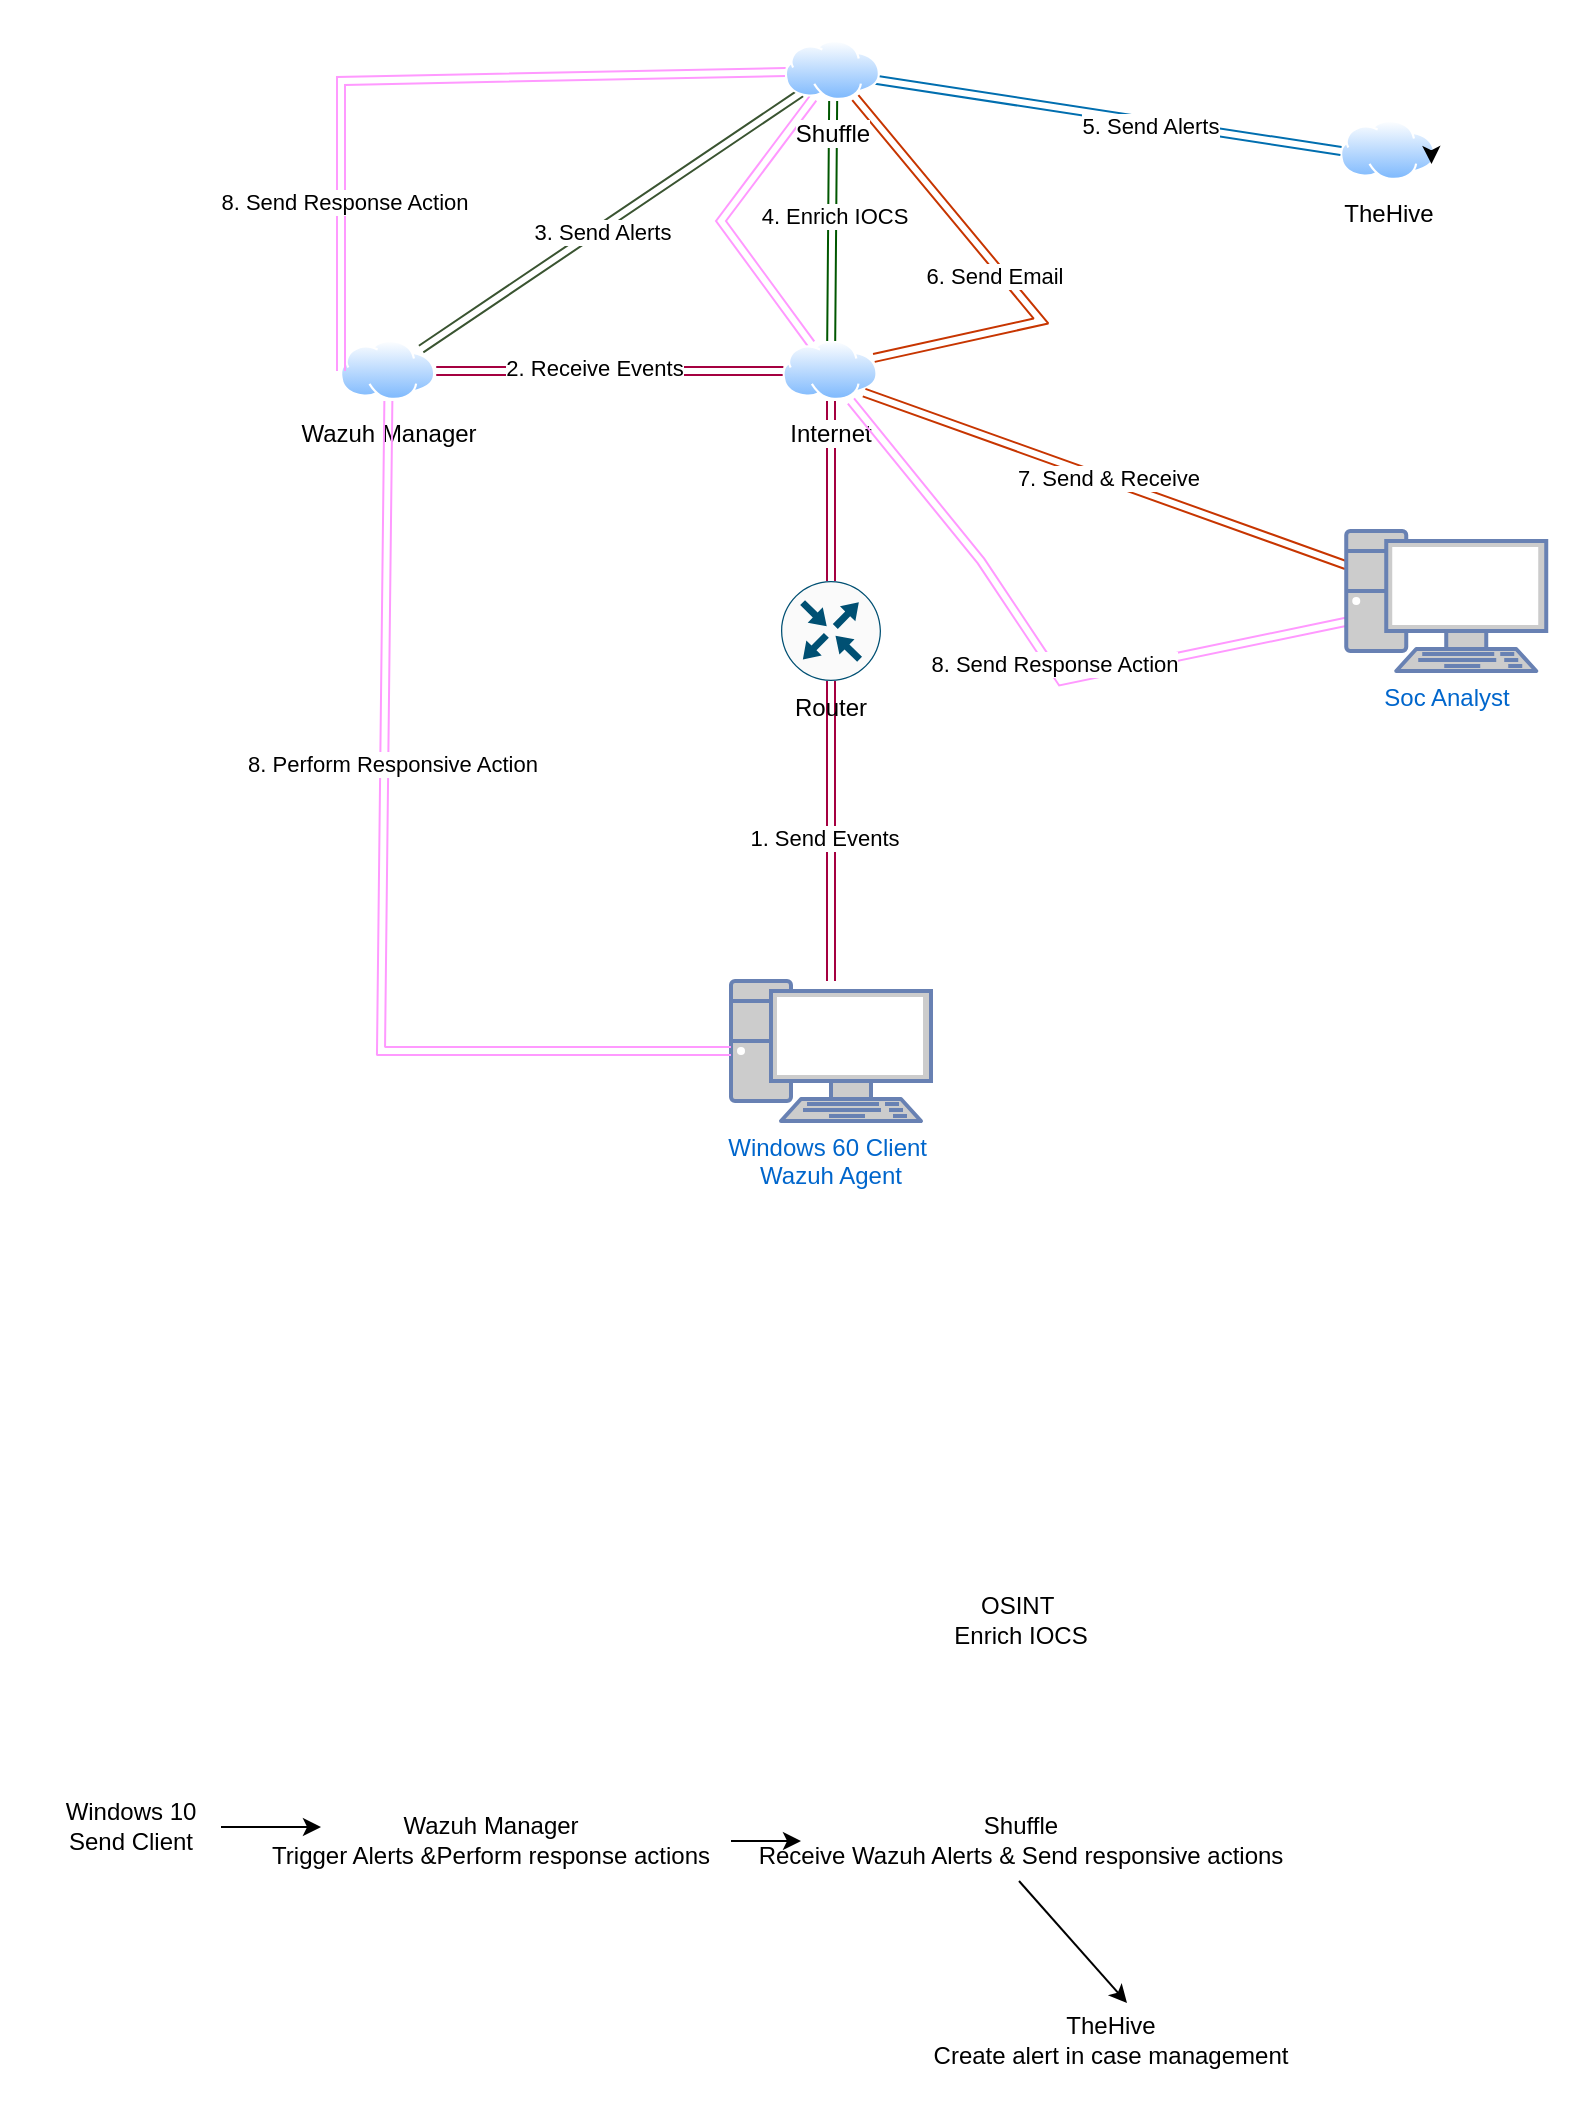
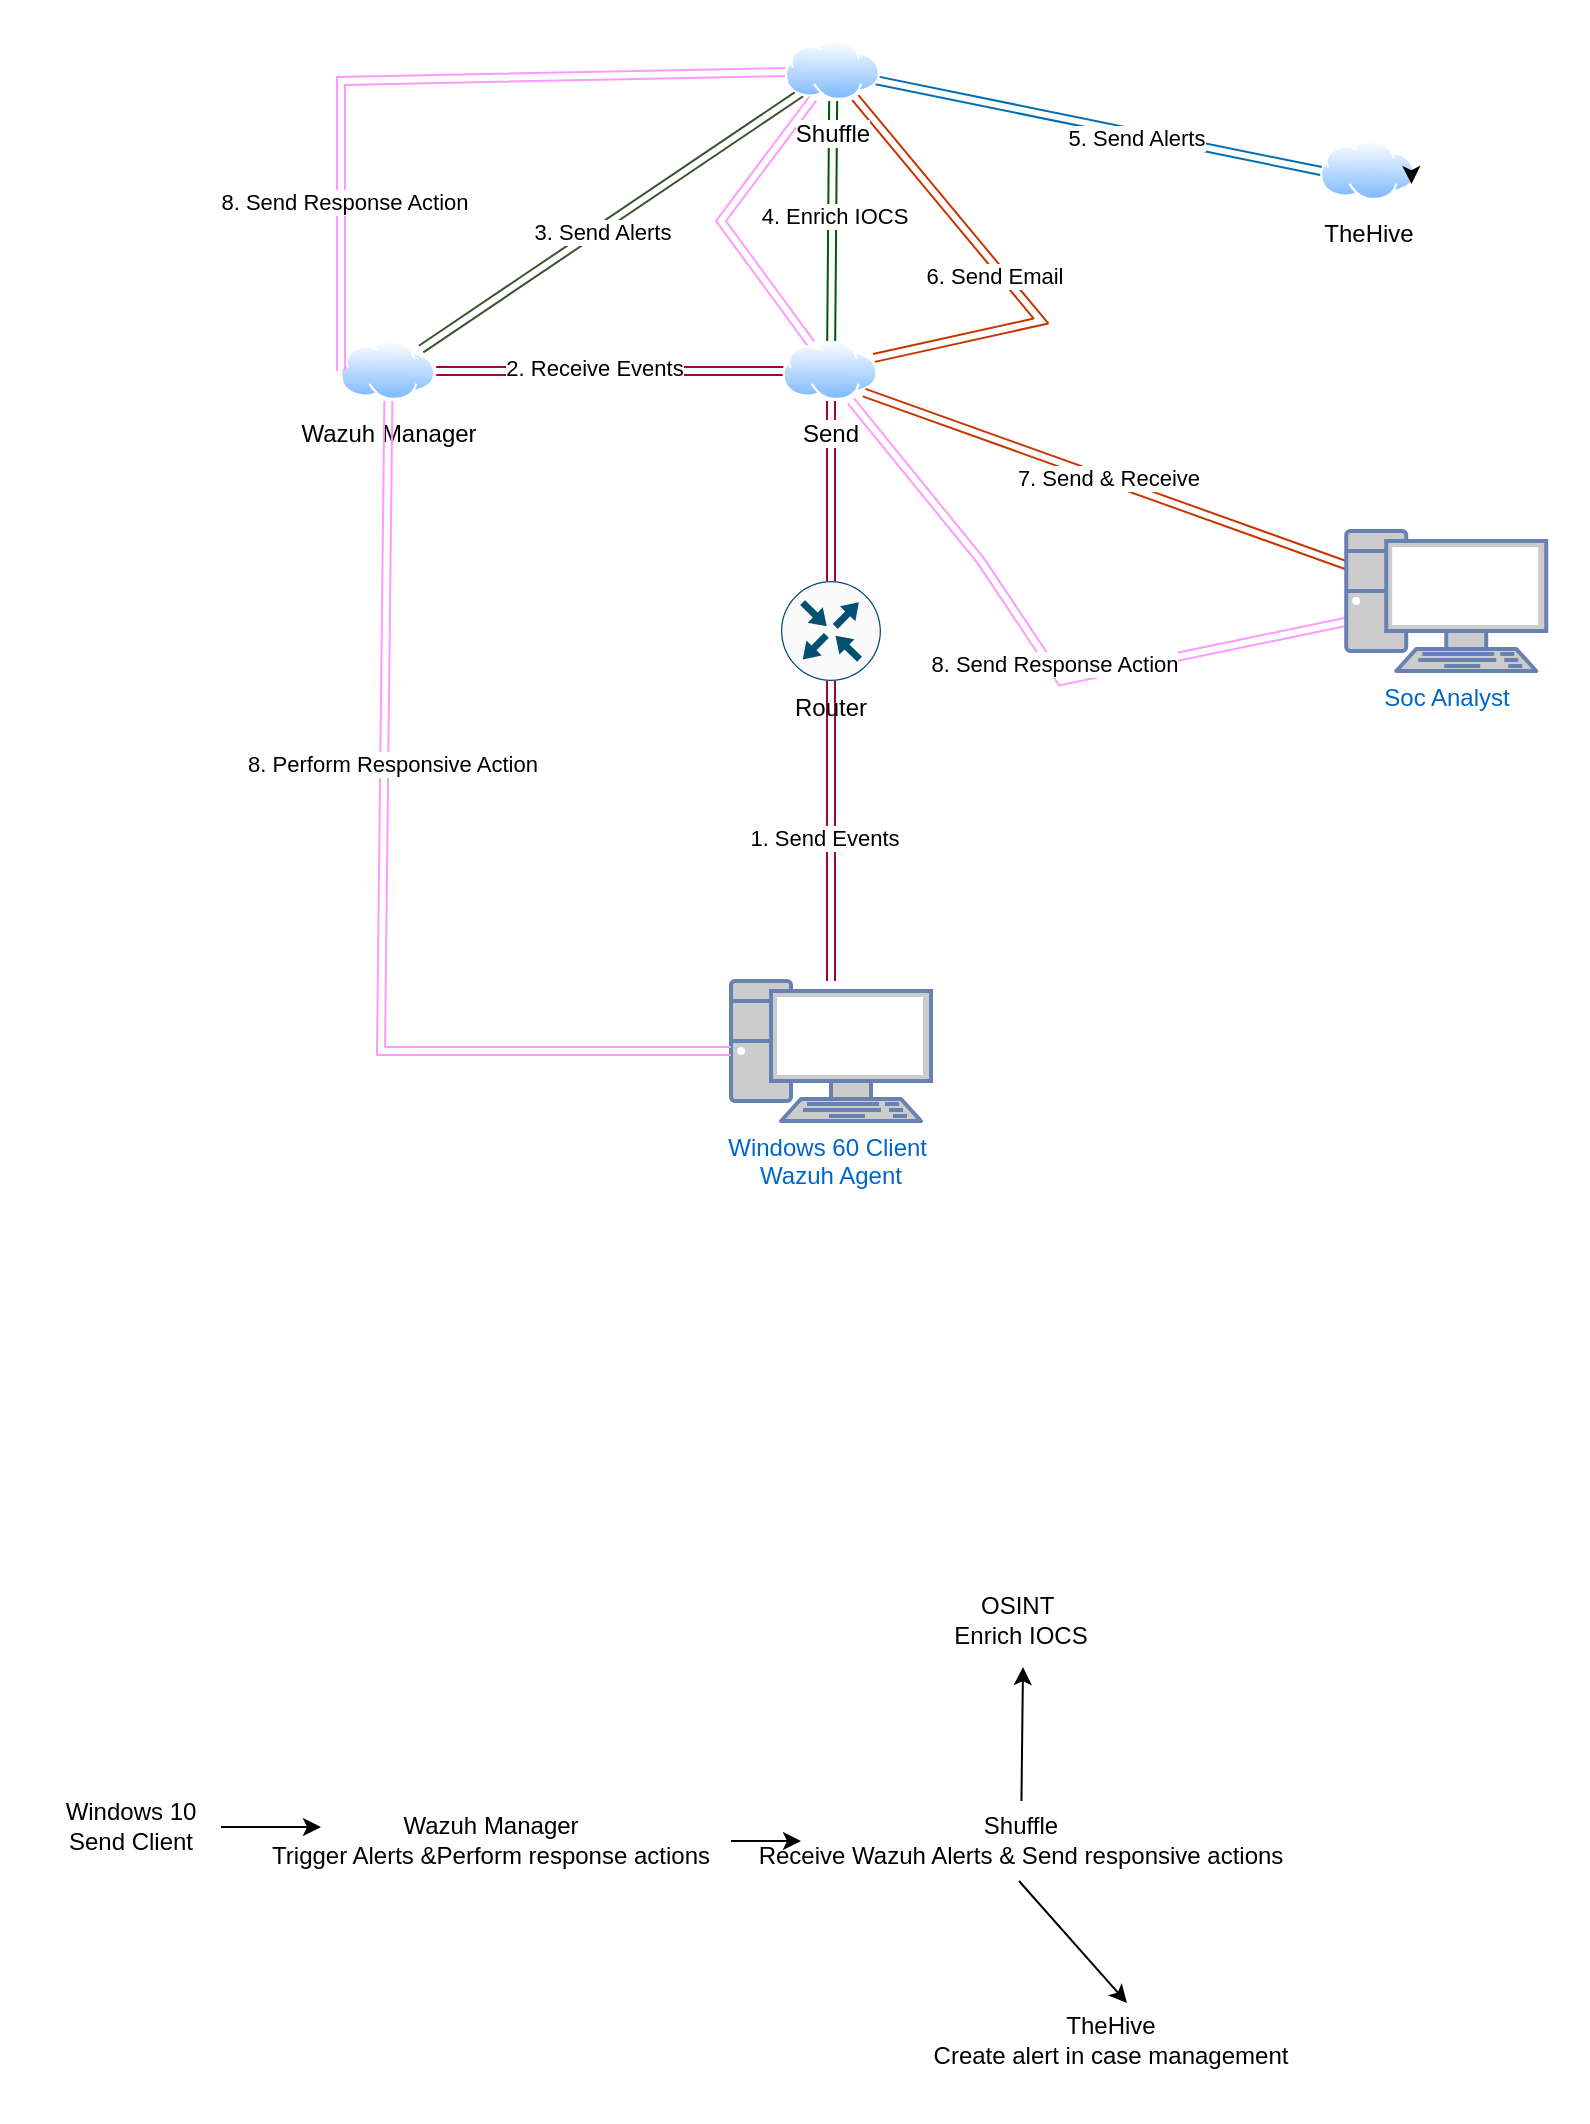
- <mxCell id="14" value="TheHive" style="image;aspect=fixed;perimeter=ellipsePerimeter;html=1;align=center;shadow=0;dashed=0;spacingTop=3;image=img/lib/active_directory/internet_cloud.svg;" vertex="1" parent="1"><mxGeometry x="670" y="60" width="47.62" height="30" as="geometry" /></mxCell>
+ <mxCell id="14" value="TheHive" style="image;aspect=fixed;perimeter=ellipsePerimeter;html=1;align=center;shadow=0;dashed=0;spacingTop=3;image=img/lib/active_directory/internet_cloud.svg;" vertex="1" parent="1"><mxGeometry x="660" y="70" width="47.62" height="30" as="geometry" /></mxCell>
- <mxCell id="10" value="Internet" style="image;aspect=fixed;perimeter=ellipsePerimeter;html=1;align=center;shadow=0;dashed=0;spacingTop=3;image=img/lib/active_directory/internet_cloud.svg;" vertex="1" parent="1"><mxGeometry x="391.19" y="170" width="47.62" height="30" as="geometry" /></mxCell>
+ <mxCell id="10" value="Send" style="image;aspect=fixed;perimeter=ellipsePerimeter;html=1;align=center;shadow=0;dashed=0;spacingTop=3;image=img/lib/active_directory/internet_cloud.svg;" vertex="1" parent="1"><mxGeometry x="391.19" y="170" width="47.62" height="30" as="geometry" /></mxCell>
+ <mxCell id="37" style="rounded=0;orthogonalLoop=1;jettySize=auto;html=1;entryX=0.511;entryY=1.075;entryDx=0;entryDy=0;entryPerimeter=0;" edge="1" parent="1" source="39" target="40"><mxGeometry relative="1" as="geometry"><mxPoint x="578.5" y="820" as="targetPoint" /></mxGeometry></mxCell>
